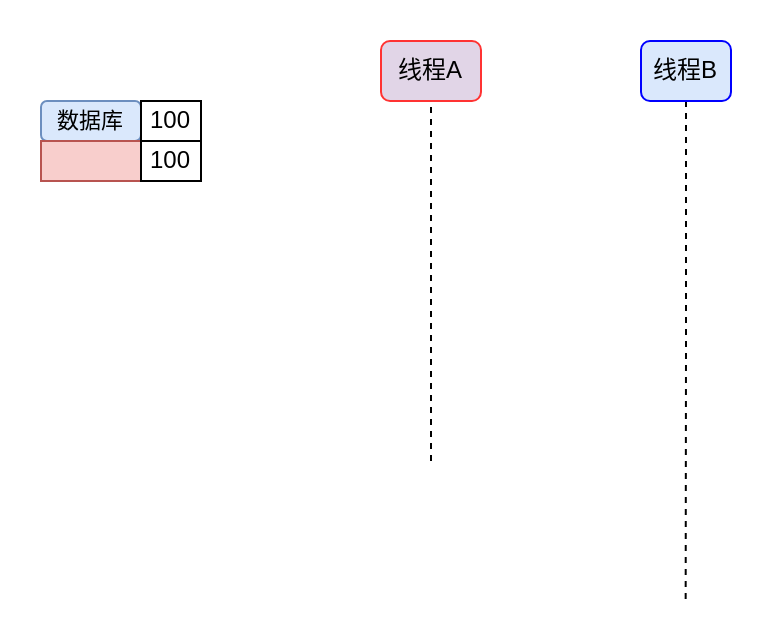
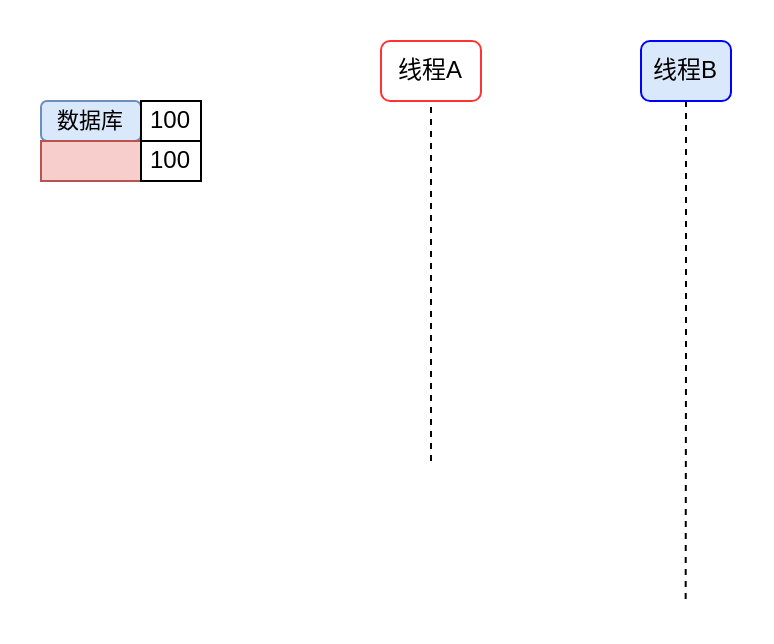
- <mxCell id="2" value="线程A" style="rounded=1;whiteSpace=wrap;html=1;strokeColor=#FF3333;fillColor=#e1d5e7;" vertex="1" parent="1"><mxGeometry x="190" y="20" width="50" height="30" as="geometry" /></mxCell>
+ <mxCell id="2" value="线程A" style="rounded=1;whiteSpace=wrap;html=1;strokeColor=#FF3333;" vertex="1" parent="1"><mxGeometry x="190" y="20" width="50" height="30" as="geometry" /></mxCell>
